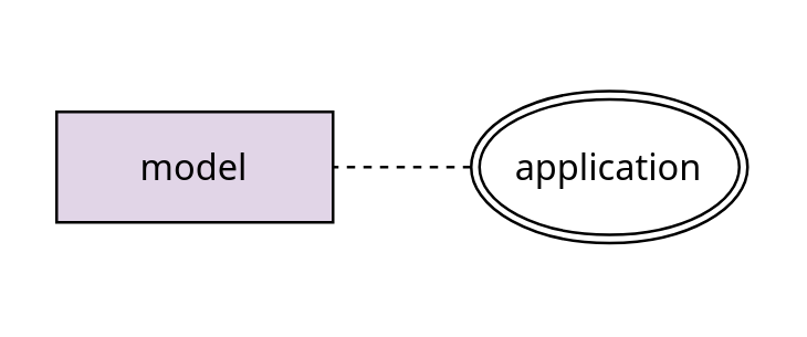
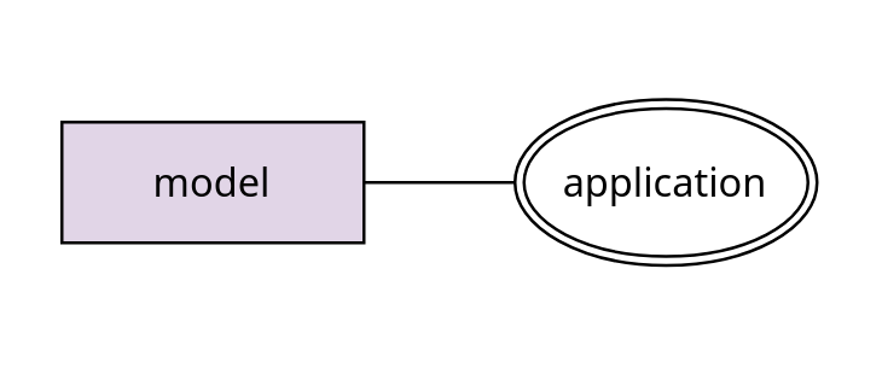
- <mxCell id="6" value="" style="endArrow=none;html=1;rounded=0;exitX=0;exitY=0.5;exitDx=0;exitDy=0;entryX=1;entryY=0.5;entryDx=0;entryDy=0;fontSize=13;fontFamily=Noto Sans;fontSource=https%3A%2F%2Ffonts.googleapis.com%2Fcss%3Ffamily%3DNoto%2BSans;dashed=1;" edge="1" parent="1" source="5" target="4"><mxGeometry relative="1" as="geometry"><mxPoint x="70" y="-60" as="sourcePoint" /><mxPoint x="50" y="-20" as="targetPoint" /></mxGeometry></mxCell>
+ <mxCell id="6" value="" style="endArrow=none;html=1;rounded=0;exitX=0;exitY=0.5;exitDx=0;exitDy=0;entryX=1;entryY=0.5;entryDx=0;entryDy=0;fontSize=13;fontFamily=Noto Sans;fontSource=https%3A%2F%2Ffonts.googleapis.com%2Fcss%3Ffamily%3DNoto%2BSans;" edge="1" parent="1" source="5" target="4"><mxGeometry relative="1" as="geometry"><mxPoint x="70" y="-60" as="sourcePoint" /><mxPoint x="50" y="-20" as="targetPoint" /></mxGeometry></mxCell>
